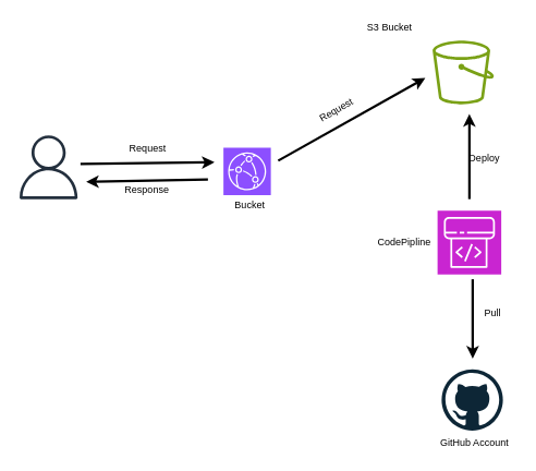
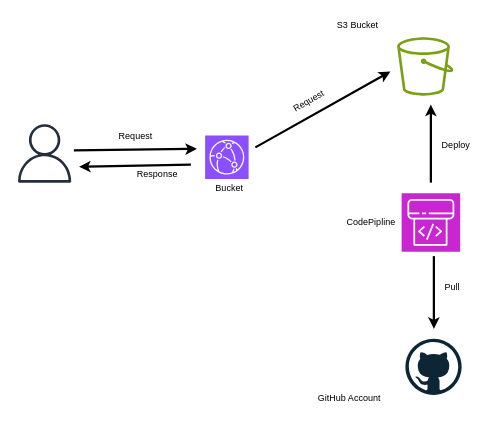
- <mxCell id="20" value="Deploy" style="text;html=1;align=center;verticalAlign=middle;resizable=0;points=[];autosize=1;strokeColor=none;fillColor=none;" vertex="1" parent="1"><mxGeometry x="564" y="180" width="55" height="26" as="geometry" /></mxCell>
+ <mxCell id="20" value="Deploy" style="text;html=1;align=center;verticalAlign=middle;resizable=0;points=[];autosize=1;strokeColor=none;fillColor=none;" vertex="1" parent="1"><mxGeometry x="579" y="180" width="55" height="26" as="geometry" /></mxCell>
- <mxCell id="16" value="Response" style="text;html=1;align=center;verticalAlign=middle;resizable=0;points=[];autosize=1;strokeColor=none;fillColor=none;" vertex="1" parent="1"><mxGeometry x="143" y="219" width="72" height="26" as="geometry" /></mxCell>
+ <mxCell id="16" value="Response" style="text;html=1;align=center;verticalAlign=middle;resizable=0;points=[];autosize=1;strokeColor=none;fillColor=none;" vertex="1" parent="1"><mxGeometry x="173" y="219" width="72" height="26" as="geometry" /></mxCell>
- <mxCell id="19" value="GitHub Account" style="text;html=1;align=center;verticalAlign=middle;resizable=0;points=[];autosize=1;strokeColor=none;fillColor=none;" vertex="1" parent="1"><mxGeometry x="529" y="528" width="101" height="26" as="geometry" /></mxCell>
+ <mxCell id="19" value="GitHub Account" style="text;html=1;align=center;verticalAlign=middle;resizable=0;points=[];autosize=1;strokeColor=none;fillColor=none;" vertex="1" parent="1"><mxGeometry x="414" y="518" width="101" height="26" as="geometry" /></mxCell>
